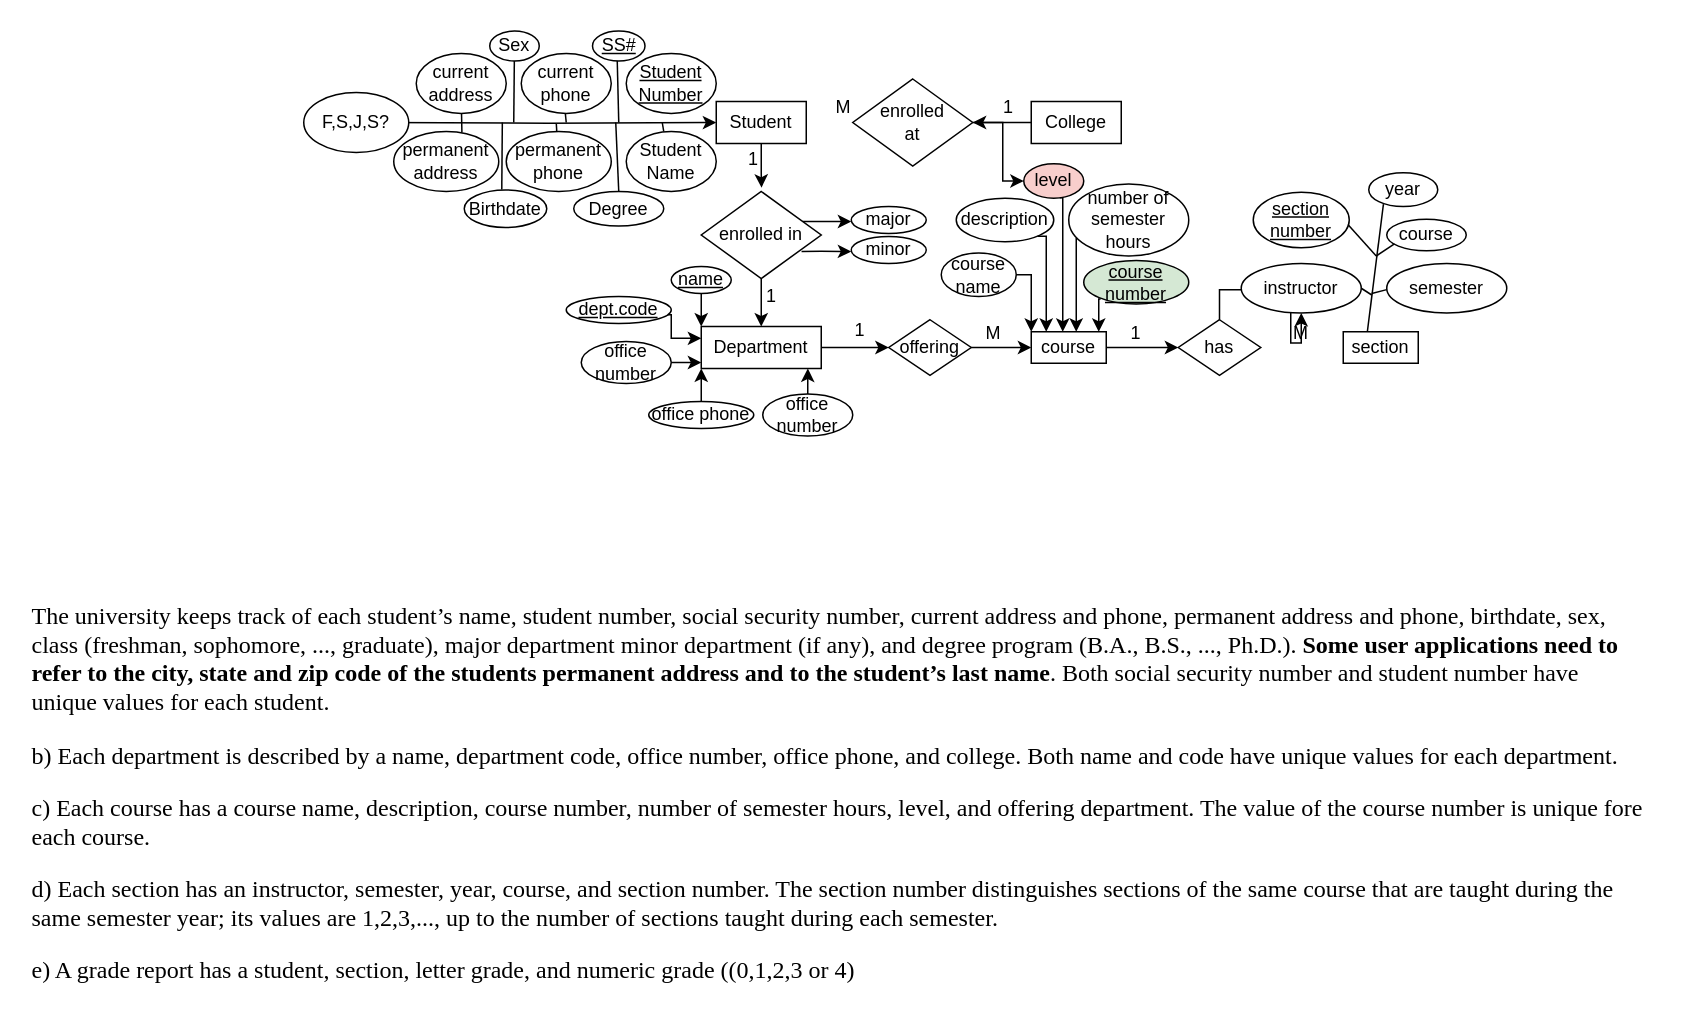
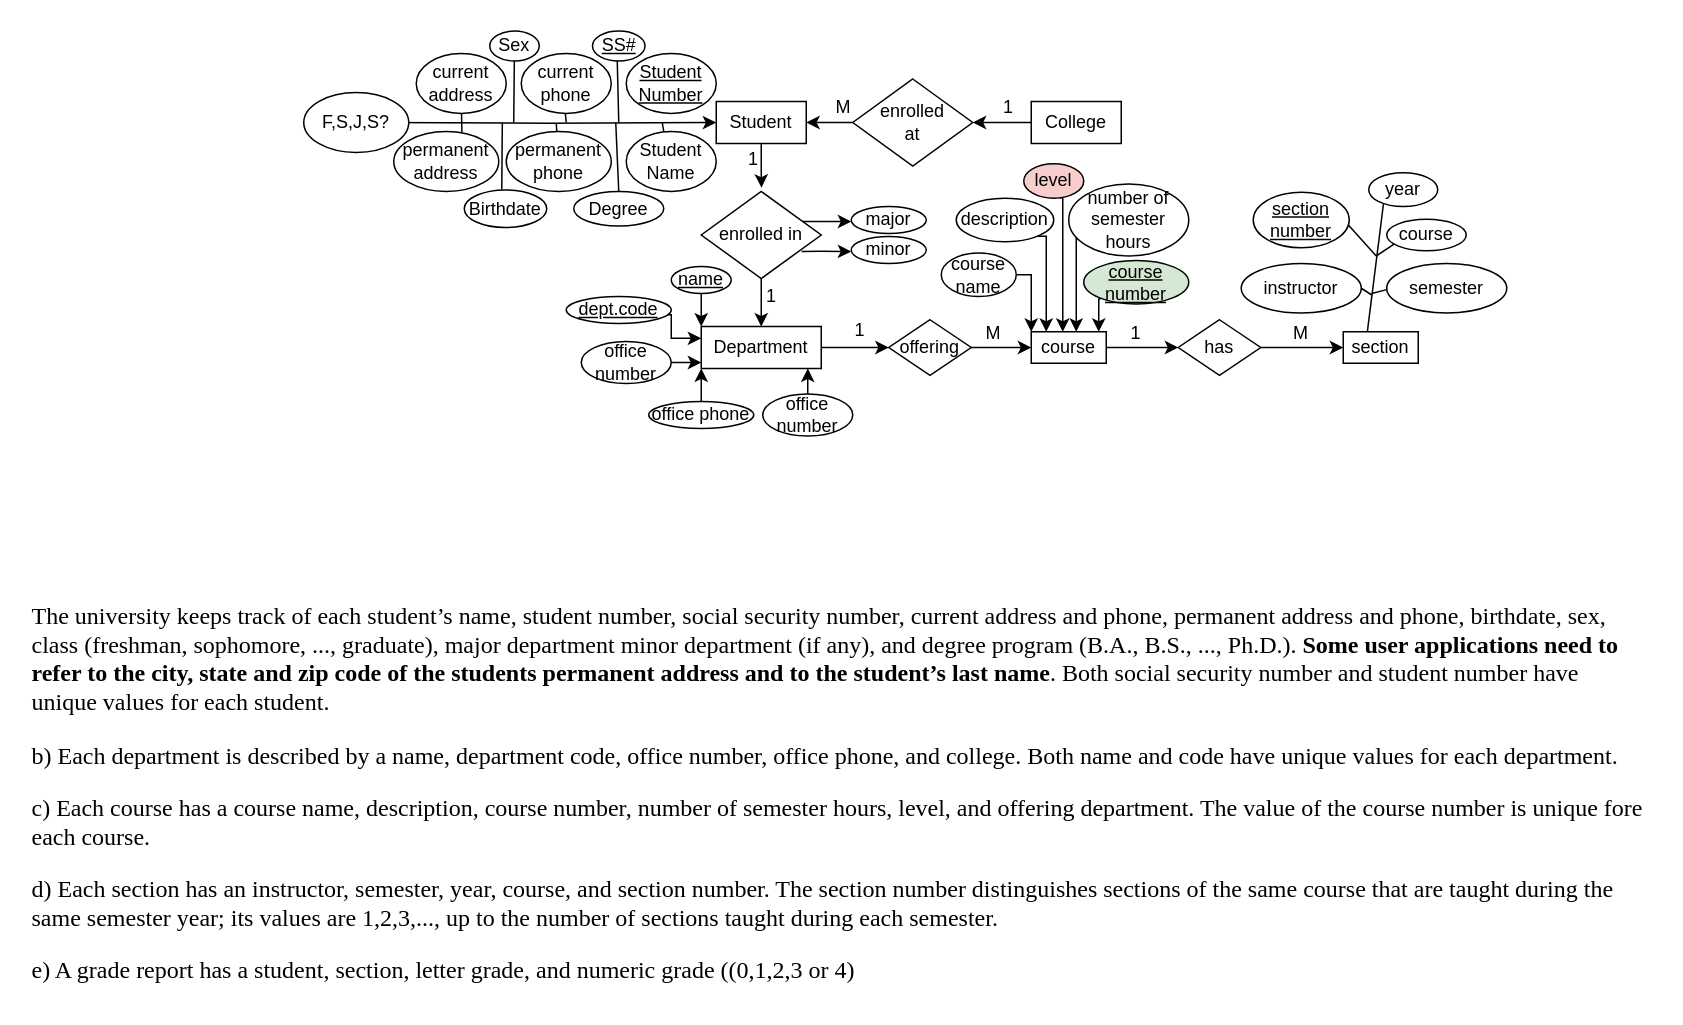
- <mxCell id="34" style="edgeStyle=orthogonalEdgeStyle;rounded=0;orthogonalLoop=1;jettySize=auto;html=1;" edge="1" parent="1" source="35" target="51"><mxGeometry relative="1" as="geometry" /></mxCell>
+ <mxCell id="34" style="edgeStyle=orthogonalEdgeStyle;rounded=0;orthogonalLoop=1;jettySize=auto;html=1;entryX=1;entryY=0.5;entryDx=0;entryDy=0;" edge="1" parent="1" source="35" target="3"><mxGeometry relative="1" as="geometry" /></mxCell>
- <mxCell id="67" style="edgeStyle=orthogonalEdgeStyle;rounded=0;orthogonalLoop=1;jettySize=auto;html=1;" edge="1" parent="1" source="68" target="73"><mxGeometry relative="1" as="geometry" /></mxCell>
+ <mxCell id="67" style="edgeStyle=orthogonalEdgeStyle;rounded=0;orthogonalLoop=1;jettySize=auto;html=1;entryX=0;entryY=0.5;entryDx=0;entryDy=0;" edge="1" parent="1" source="68" target="69"><mxGeometry relative="1" as="geometry" /></mxCell>
